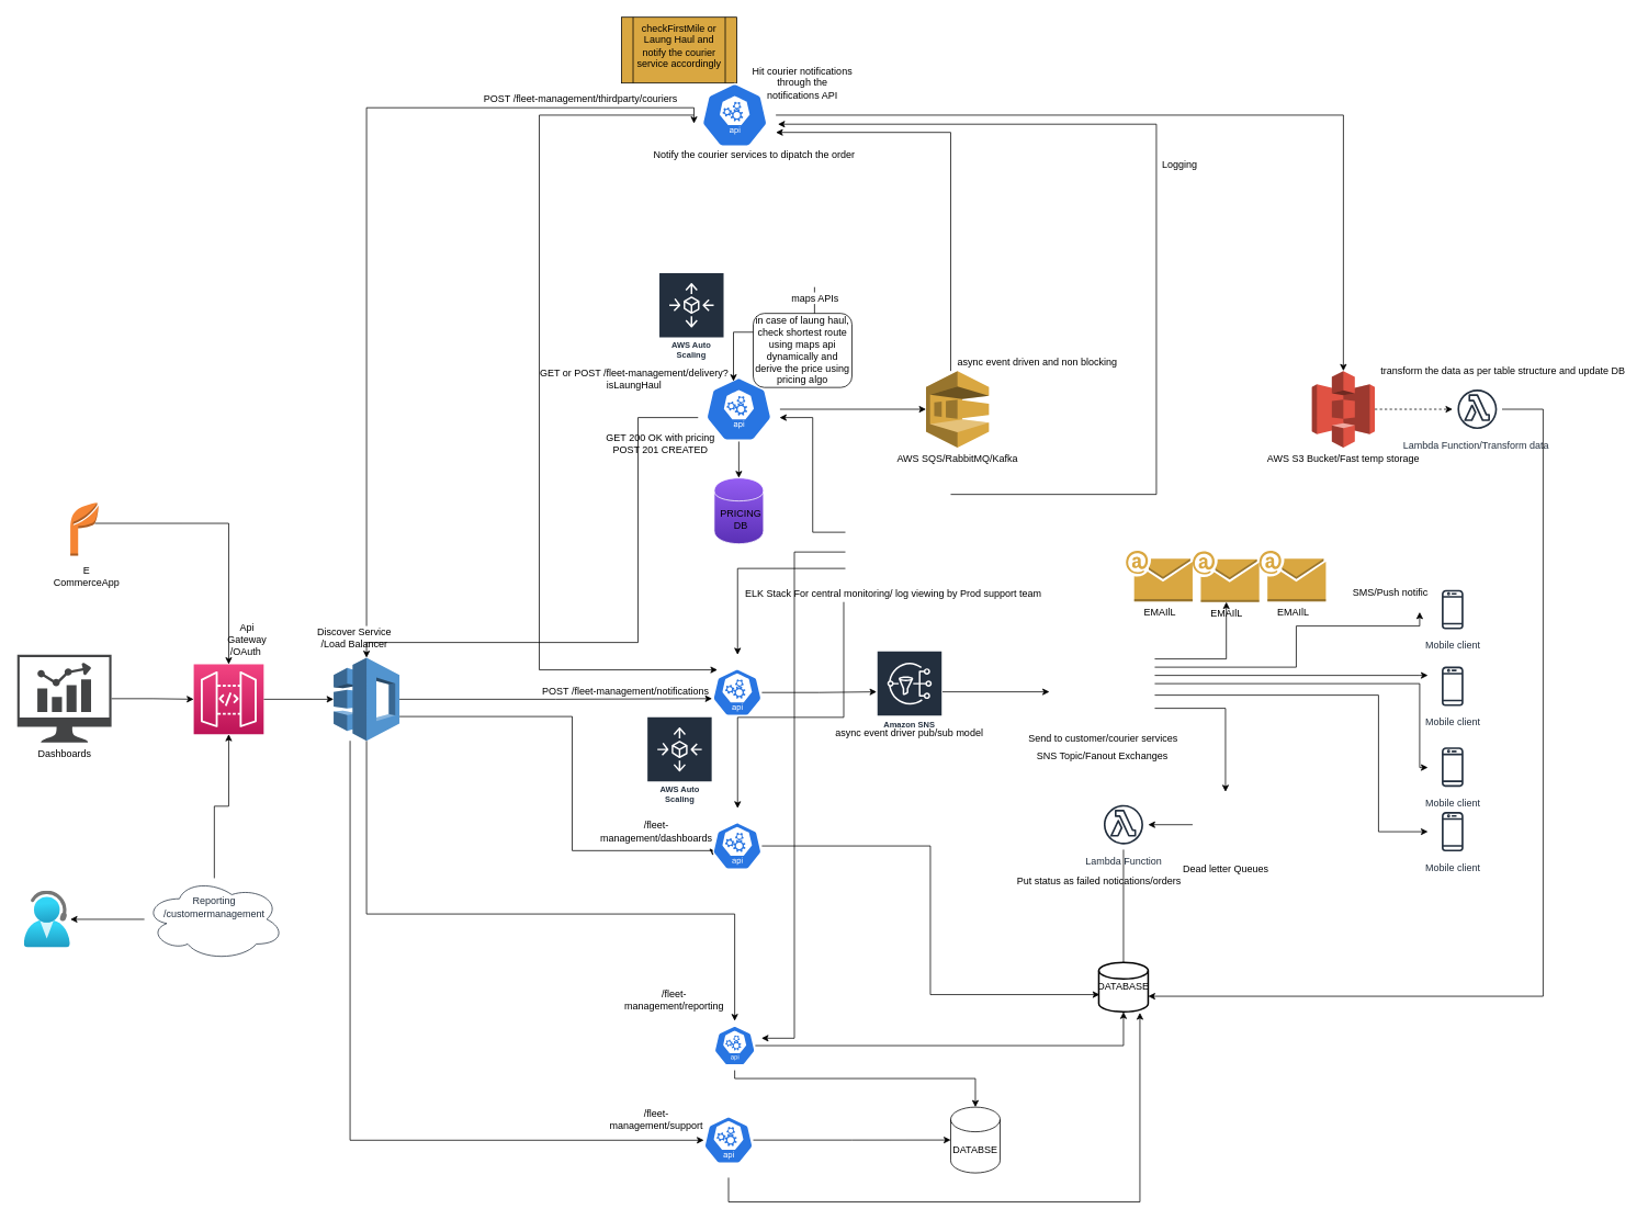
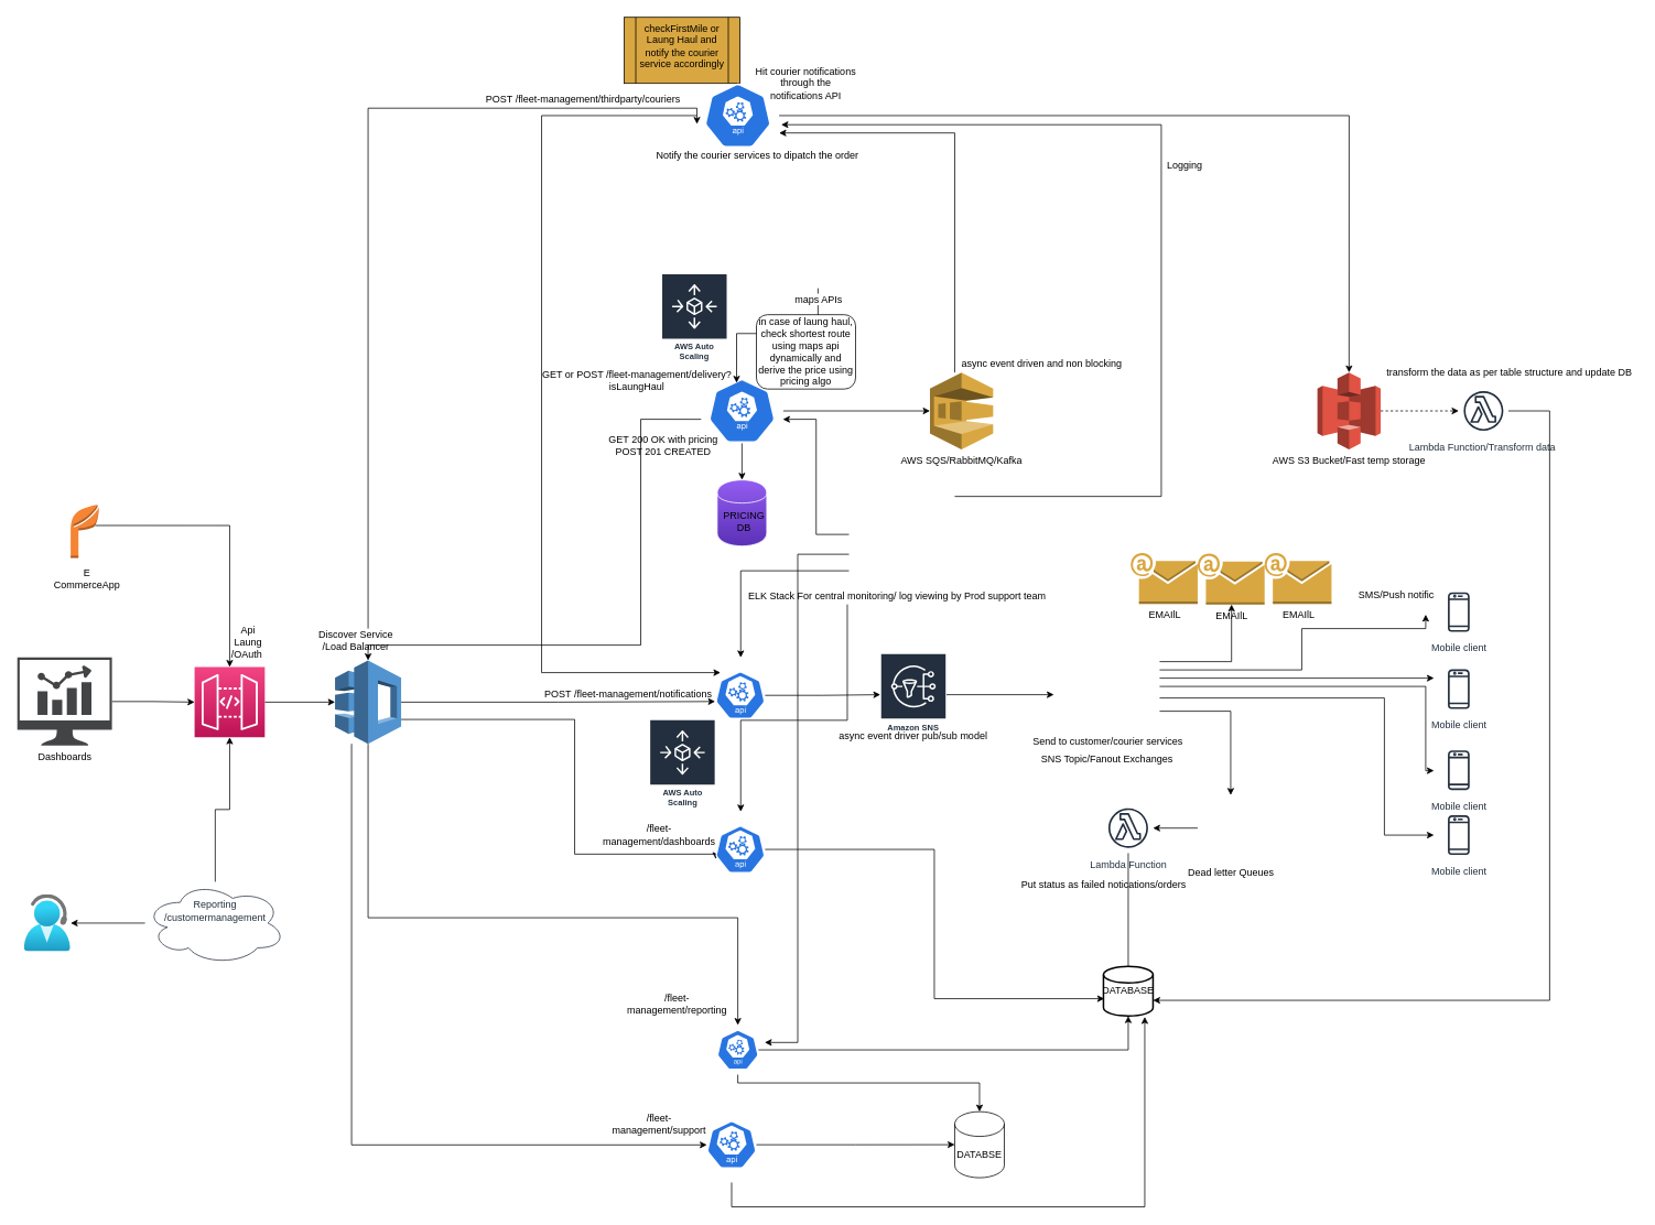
- <mxCell id="7" value="Api Gateway /OAuth&amp;nbsp;&lt;br&gt;" style="text;html=1;strokeColor=none;fillColor=none;align=center;verticalAlign=middle;whiteSpace=wrap;rounded=0;" parent="1" vertex="1"><mxGeometry x="280" y="730" width="40" height="93.25" as="geometry" /></mxCell>
+ <mxCell id="7" value="Api Laung /OAuth&amp;nbsp;&lt;br&gt;" style="text;html=1;strokeColor=none;fillColor=none;align=center;verticalAlign=middle;whiteSpace=wrap;rounded=0;" parent="1" vertex="1"><mxGeometry x="280" y="730" width="40" height="93.25" as="geometry" /></mxCell>
